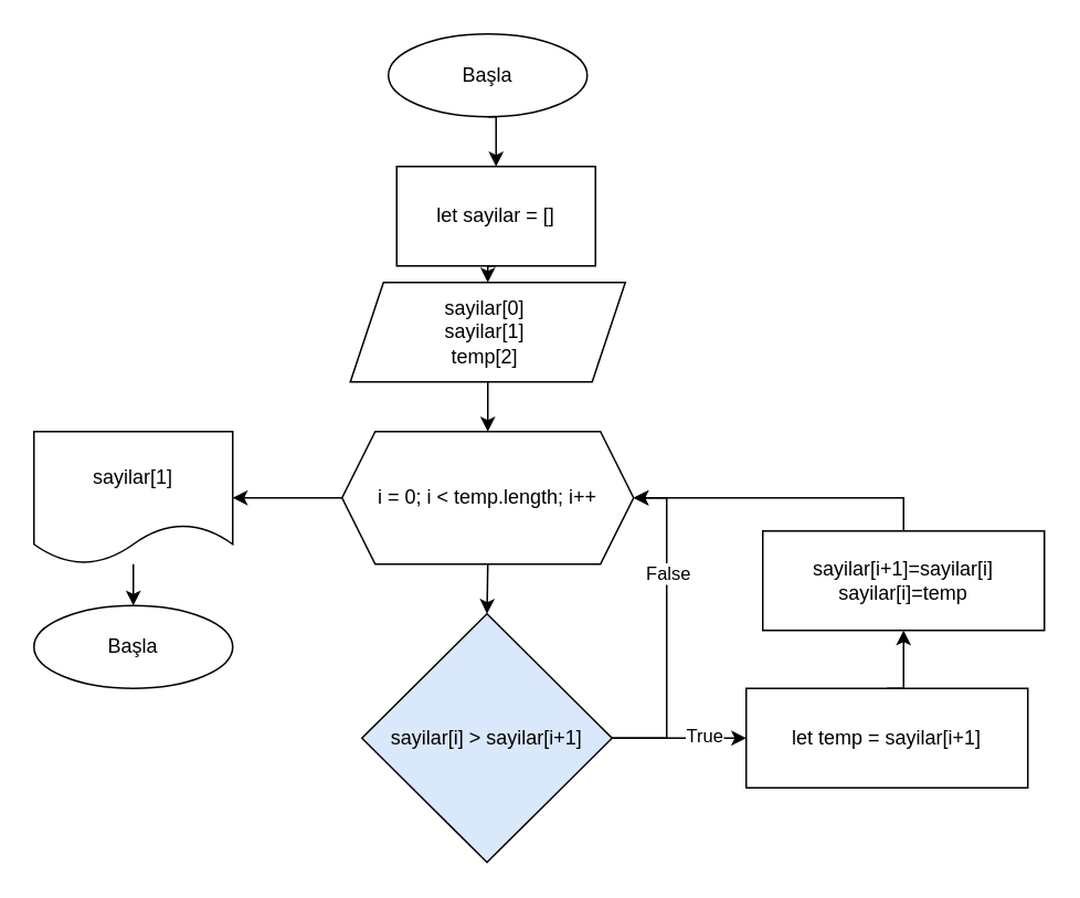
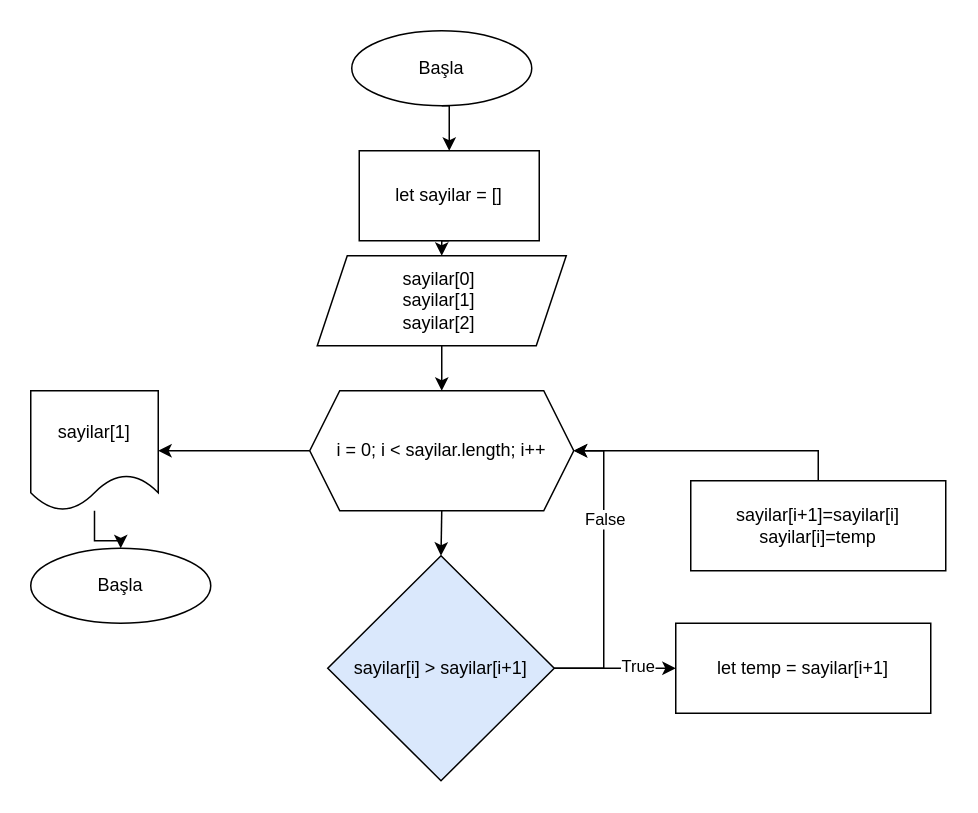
- <mxCell id="7" value="sayilar[0]&amp;nbsp;&lt;br&gt;sayilar[1]&amp;nbsp;&lt;br&gt;temp[2]&amp;nbsp;" style="shape=parallelogram;perimeter=parallelogramPerimeter;whiteSpace=wrap;html=1;fixedSize=1;" vertex="1" parent="1"><mxGeometry x="211" y="170" width="166" height="60" as="geometry" /></mxCell>
+ <mxCell id="7" value="sayilar[0]&amp;nbsp;&lt;br&gt;sayilar[1]&amp;nbsp;&lt;br&gt;sayilar[2]&amp;nbsp;" style="shape=parallelogram;perimeter=parallelogramPerimeter;whiteSpace=wrap;html=1;fixedSize=1;" vertex="1" parent="1"><mxGeometry x="211" y="170" width="166" height="60" as="geometry" /></mxCell>
- <mxCell id="21" value="sayilar[1]" style="shape=document;whiteSpace=wrap;html=1;boundedLbl=1;" vertex="1" parent="1"><mxGeometry x="20" y="260" width="120" height="80" as="geometry" /></mxCell>
+ <mxCell id="21" value="sayilar[1]" style="shape=document;whiteSpace=wrap;html=1;boundedLbl=1;" vertex="1" parent="1"><mxGeometry x="20" y="260" width="85" height="80" as="geometry" /></mxCell>
- <mxCell id="10" value="i = 0; i &amp;lt; temp.length; i++" style="shape=hexagon;perimeter=hexagonPerimeter2;whiteSpace=wrap;html=1;fixedSize=1;" vertex="1" parent="1"><mxGeometry x="206" y="260" width="176" height="80" as="geometry" /></mxCell>
+ <mxCell id="10" value="i = 0; i &amp;lt; sayilar.length; i++" style="shape=hexagon;perimeter=hexagonPerimeter2;whiteSpace=wrap;html=1;fixedSize=1;" vertex="1" parent="1"><mxGeometry x="206" y="260" width="176" height="80" as="geometry" /></mxCell>
- <mxCell id="16" style="edgeStyle=orthogonalEdgeStyle;rounded=0;orthogonalLoop=1;jettySize=auto;html=1;exitX=0.5;exitY=0;exitDx=0;exitDy=0;entryX=0.5;entryY=1;entryDx=0;entryDy=0;" edge="1" parent="1" source="17" target="19"><mxGeometry relative="1" as="geometry" /></mxCell>
